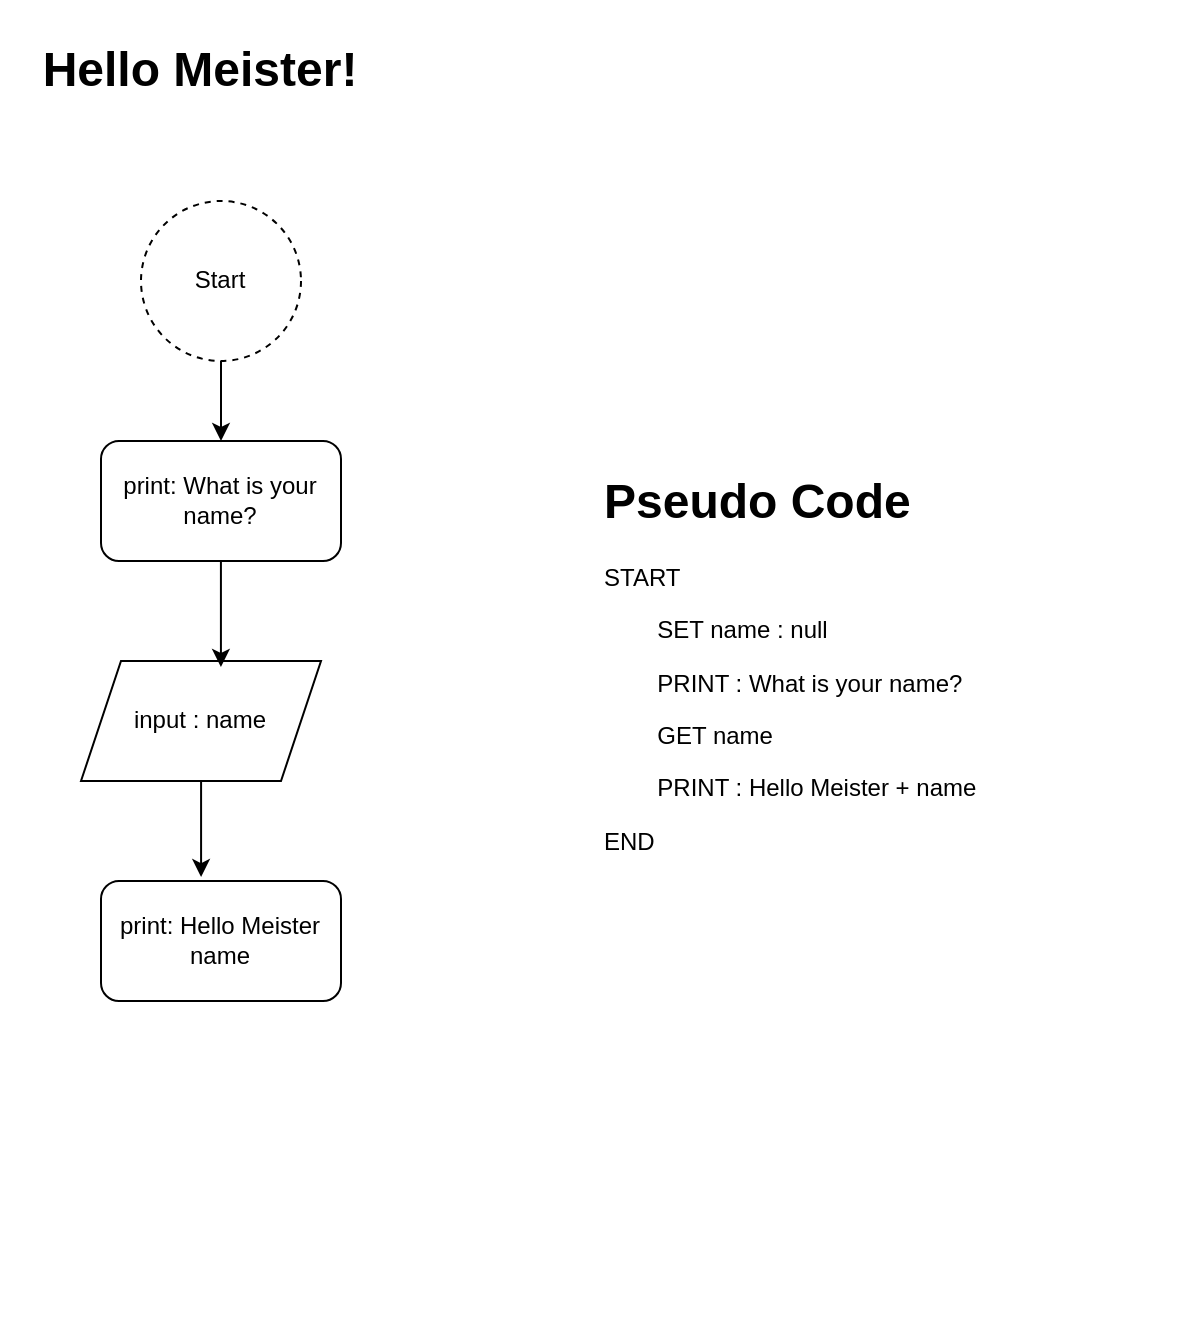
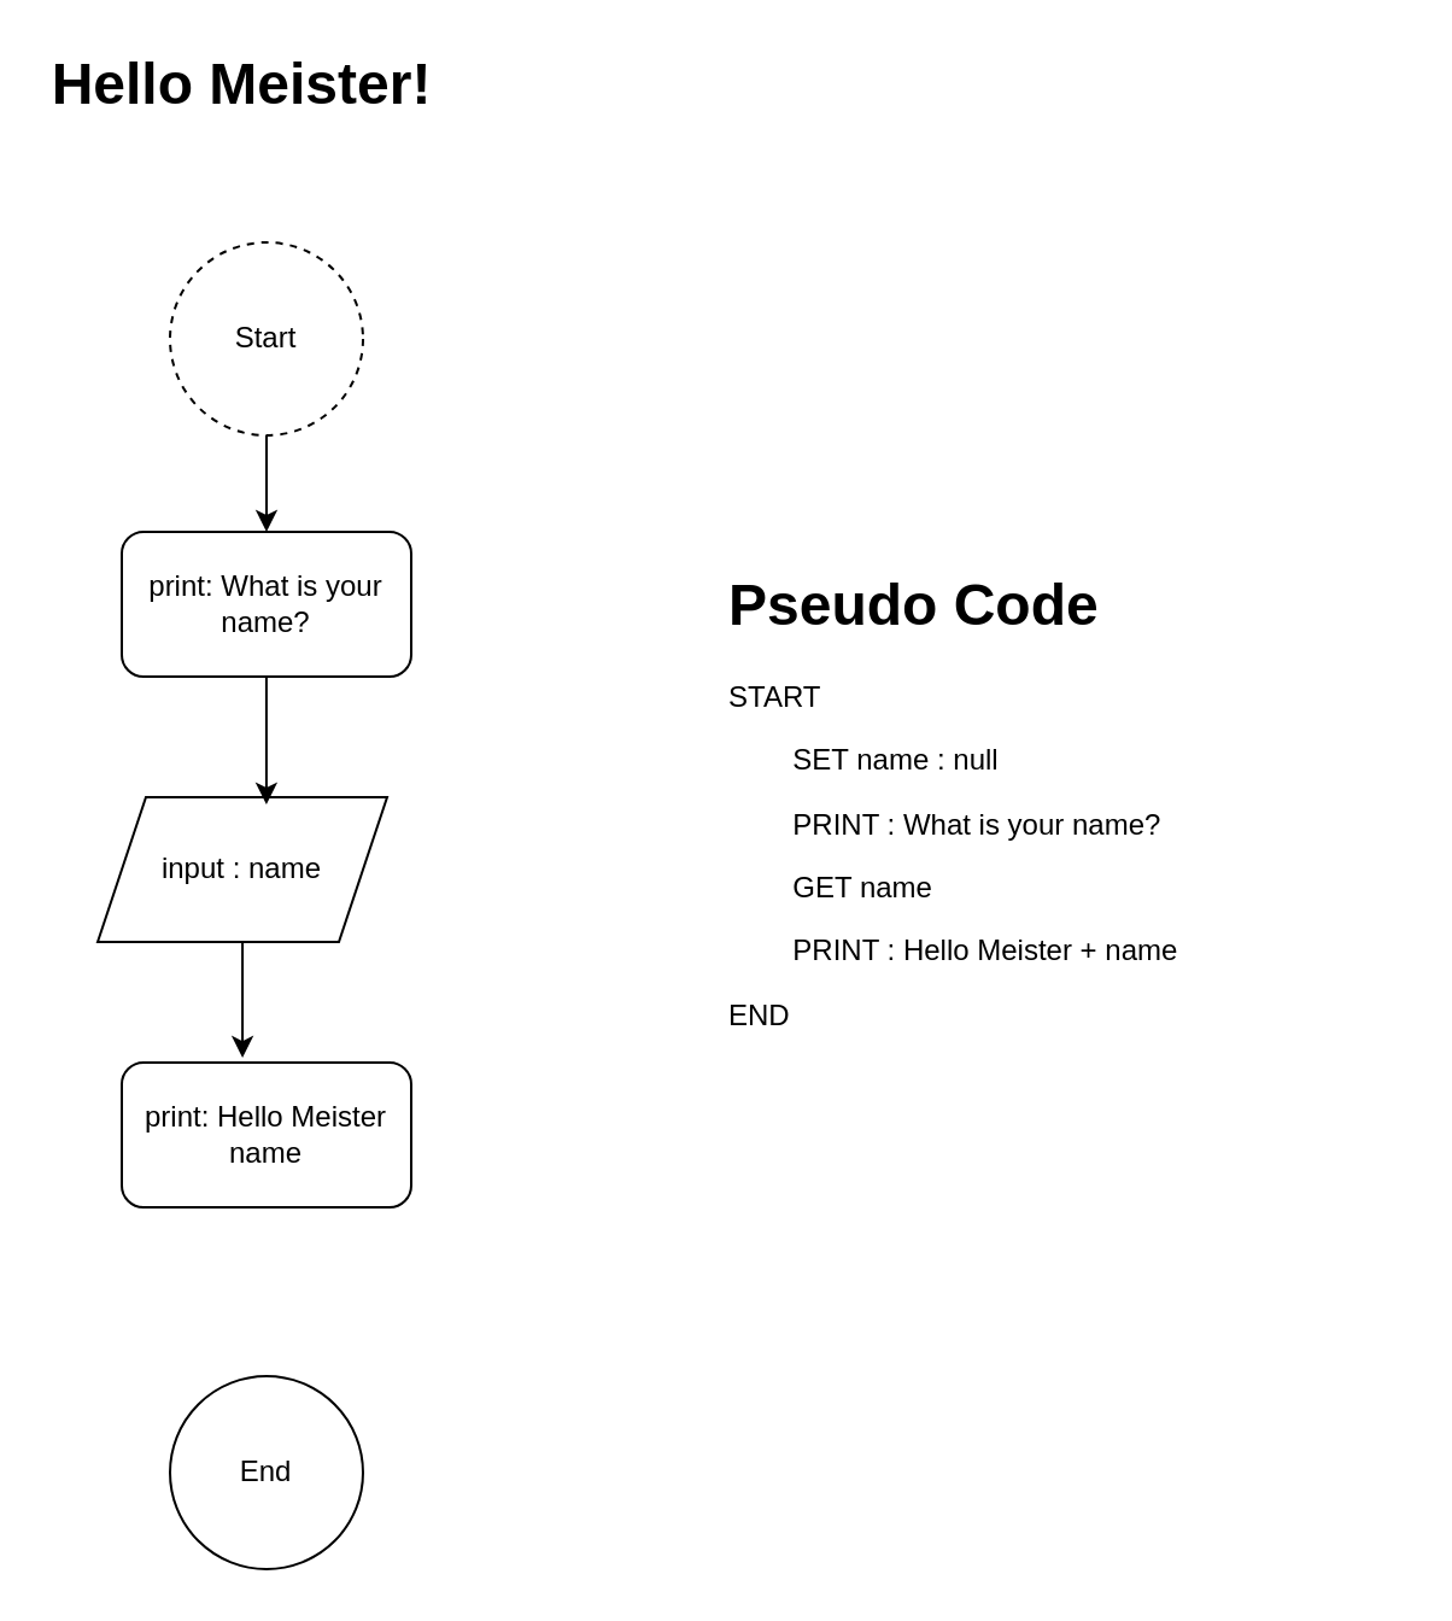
+ <mxCell id="8" value="End" style="ellipse;whiteSpace=wrap;html=1;aspect=fixed;" vertex="1" parent="1"><mxGeometry x="70" y="570" width="80" height="80" as="geometry" /></mxCell>
